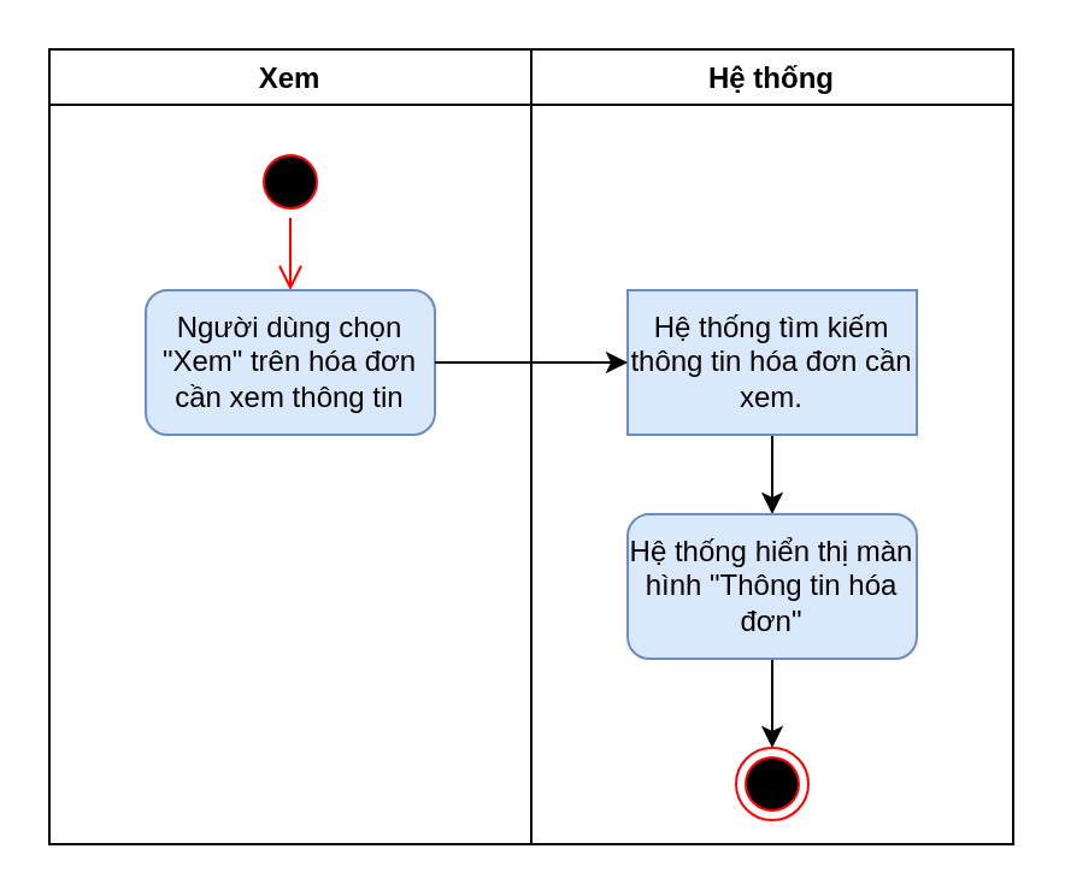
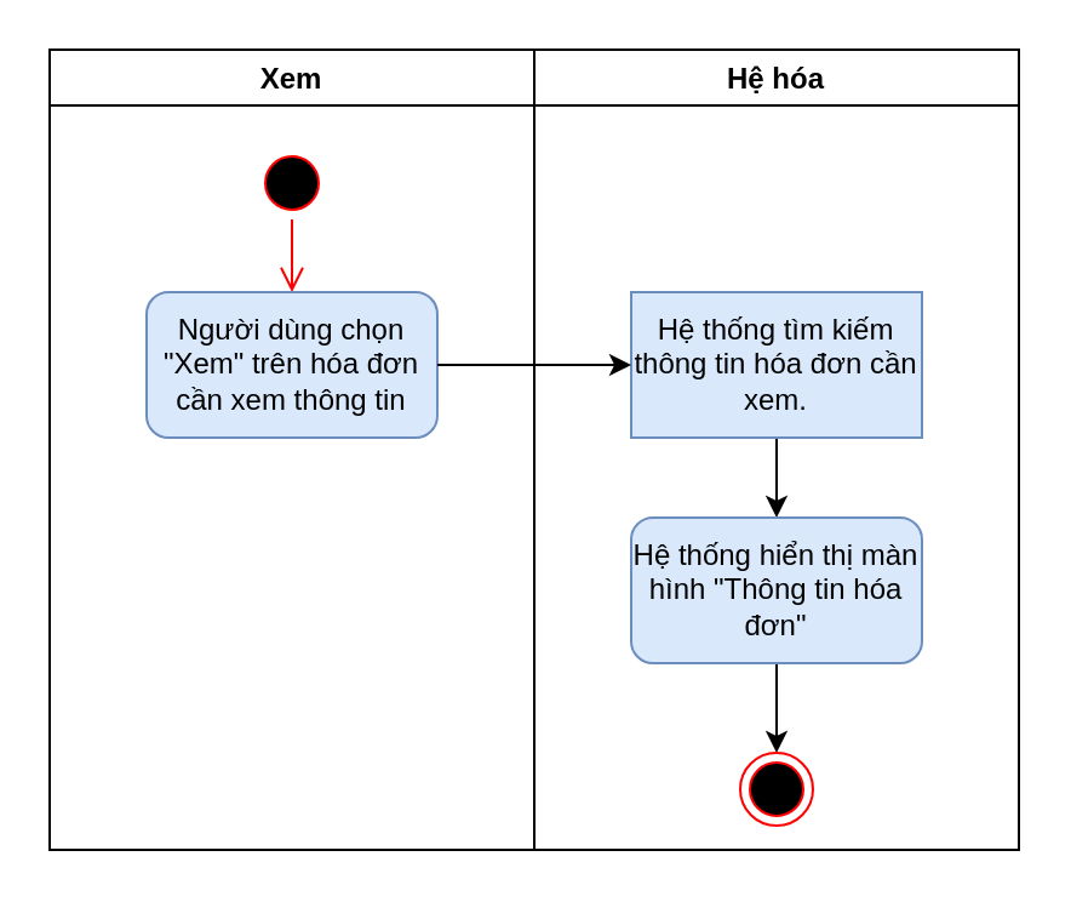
- <mxCell id="6" value="Hệ thống" style="swimlane;" vertex="1" parent="1"><mxGeometry x="220" y="20" width="200" height="330" as="geometry" /></mxCell>
+ <mxCell id="6" value="Hệ hóa" style="swimlane;" vertex="1" parent="1"><mxGeometry x="220" y="20" width="200" height="330" as="geometry" /></mxCell>
